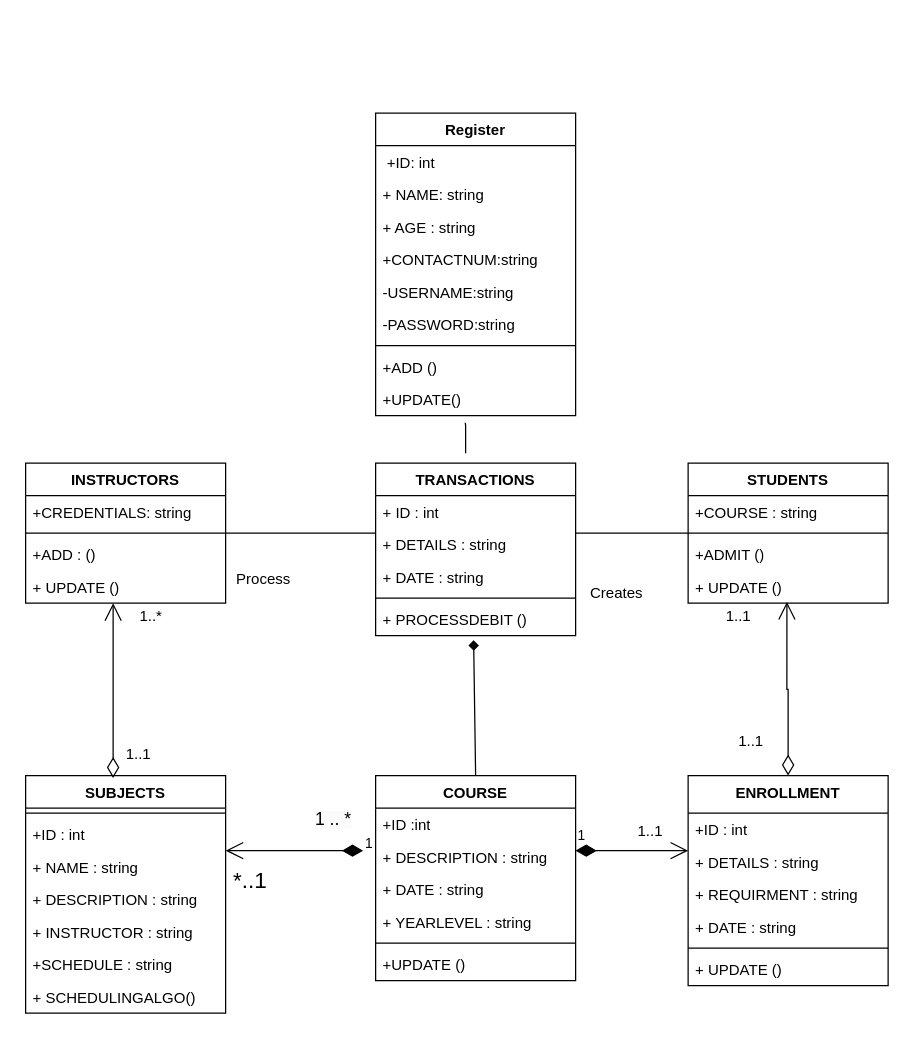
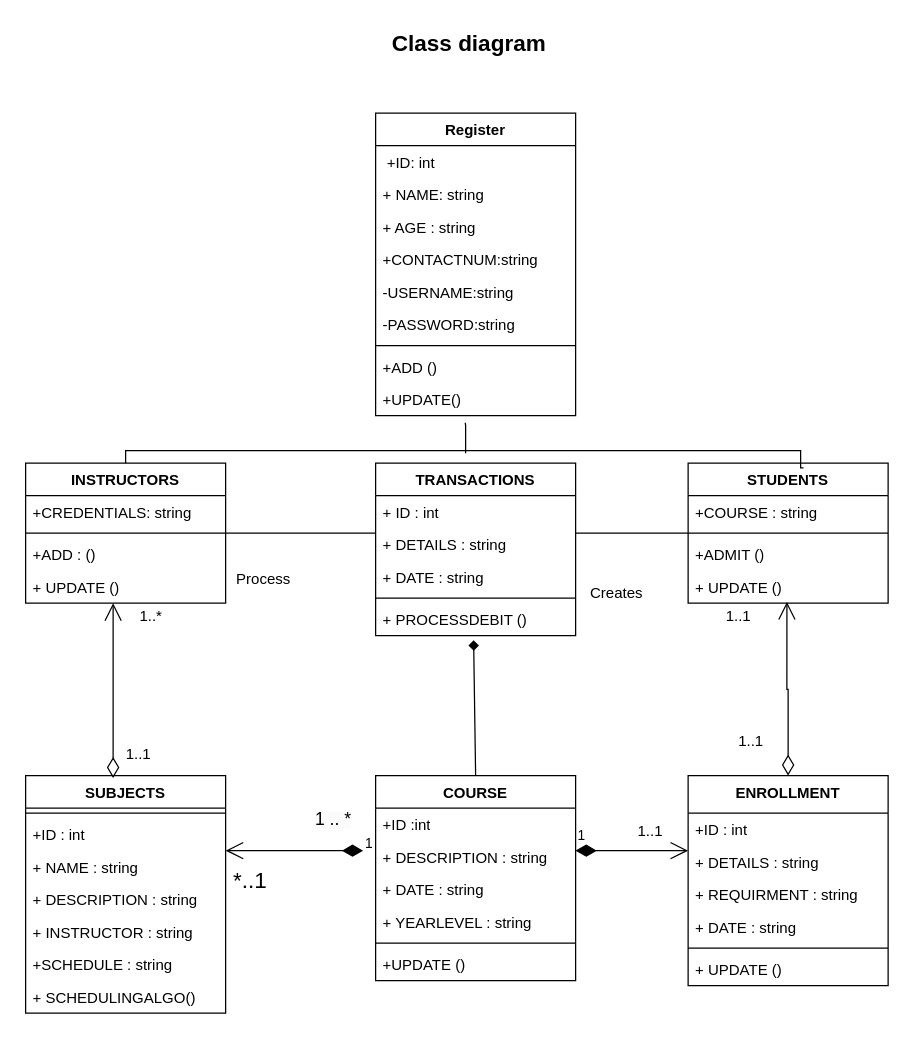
+ <mxCell id="69" value="&lt;h2&gt;Class diagram&lt;/h2&gt;" style="text;html=1;align=center;verticalAlign=middle;whiteSpace=wrap;rounded=0;" vertex="1" parent="1"><mxGeometry x="260" y="20" width="230" height="30" as="geometry" /></mxCell>
+ <mxCell id="59" value="" style="endArrow=none;html=1;rounded=0;edgeStyle=orthogonalEdgeStyle;exitX=0.5;exitY=0;exitDx=0;exitDy=0;entryX=0.577;entryY=0.033;entryDx=0;entryDy=0;entryPerimeter=0;" edge="1" parent="1" source="12" target="24"><mxGeometry width="50" height="50" relative="1" as="geometry"><mxPoint x="110" y="340" as="sourcePoint" /><mxPoint x="640" y="356" as="targetPoint" /><Array as="points"><mxPoint x="100" y="360" /><mxPoint x="640" y="360" /><mxPoint x="640" y="374" /></Array></mxGeometry></mxCell>
